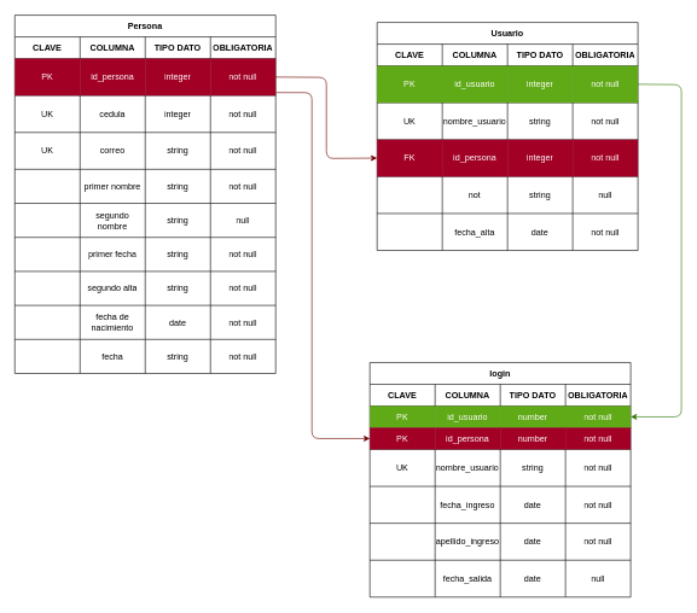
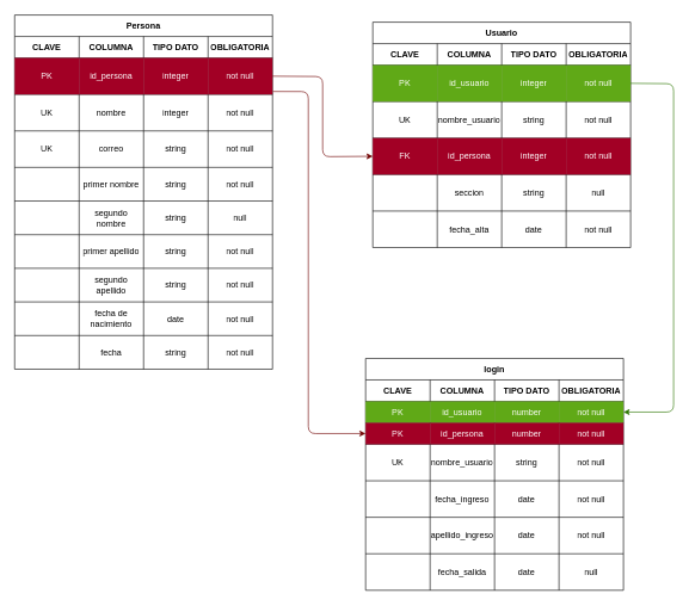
- <mxCell id="15" value="cedula" style="shape=partialRectangle;html=1;whiteSpace=wrap;connectable=0;fillColor=none;top=0;left=0;bottom=0;right=0;overflow=hidden;" vertex="1" parent="13"><mxGeometry x="90" width="90" height="51" as="geometry"><mxRectangle width="90" height="51" as="alternateBounds" /></mxGeometry></mxCell>
+ <mxCell id="15" value="nombre" style="shape=partialRectangle;html=1;whiteSpace=wrap;connectable=0;fillColor=none;top=0;left=0;bottom=0;right=0;overflow=hidden;" vertex="1" parent="13"><mxGeometry x="90" width="90" height="51" as="geometry"><mxRectangle width="90" height="51" as="alternateBounds" /></mxGeometry></mxCell>
- <mxCell id="76" value="not" style="shape=partialRectangle;html=1;whiteSpace=wrap;connectable=0;fillColor=none;top=0;left=0;bottom=0;right=0;overflow=hidden;" vertex="1" parent="74"><mxGeometry x="90" width="90" height="51" as="geometry"><mxRectangle width="90" height="51" as="alternateBounds" /></mxGeometry></mxCell>
+ <mxCell id="76" value="seccion" style="shape=partialRectangle;html=1;whiteSpace=wrap;connectable=0;fillColor=none;top=0;left=0;bottom=0;right=0;overflow=hidden;" vertex="1" parent="74"><mxGeometry x="90" width="90" height="51" as="geometry"><mxRectangle width="90" height="51" as="alternateBounds" /></mxGeometry></mxCell>
- <mxCell id="35" value="primer fecha" style="shape=partialRectangle;html=1;whiteSpace=wrap;connectable=0;fillColor=none;top=0;left=0;bottom=0;right=0;overflow=hidden;" vertex="1" parent="33"><mxGeometry x="90" width="90" height="47" as="geometry"><mxRectangle width="90" height="47" as="alternateBounds" /></mxGeometry></mxCell>
+ <mxCell id="35" value="primer apellido" style="shape=partialRectangle;html=1;whiteSpace=wrap;connectable=0;fillColor=none;top=0;left=0;bottom=0;right=0;overflow=hidden;" vertex="1" parent="33"><mxGeometry x="90" width="90" height="47" as="geometry"><mxRectangle width="90" height="47" as="alternateBounds" /></mxGeometry></mxCell>
- <mxCell id="40" value="segundo alta" style="shape=partialRectangle;html=1;whiteSpace=wrap;connectable=0;fillColor=none;top=0;left=0;bottom=0;right=0;overflow=hidden;" vertex="1" parent="38"><mxGeometry x="90" width="90" height="47" as="geometry"><mxRectangle width="90" height="47" as="alternateBounds" /></mxGeometry></mxCell>
+ <mxCell id="40" value="segundo apellido" style="shape=partialRectangle;html=1;whiteSpace=wrap;connectable=0;fillColor=none;top=0;left=0;bottom=0;right=0;overflow=hidden;" vertex="1" parent="38"><mxGeometry x="90" width="90" height="47" as="geometry"><mxRectangle width="90" height="47" as="alternateBounds" /></mxGeometry></mxCell>
